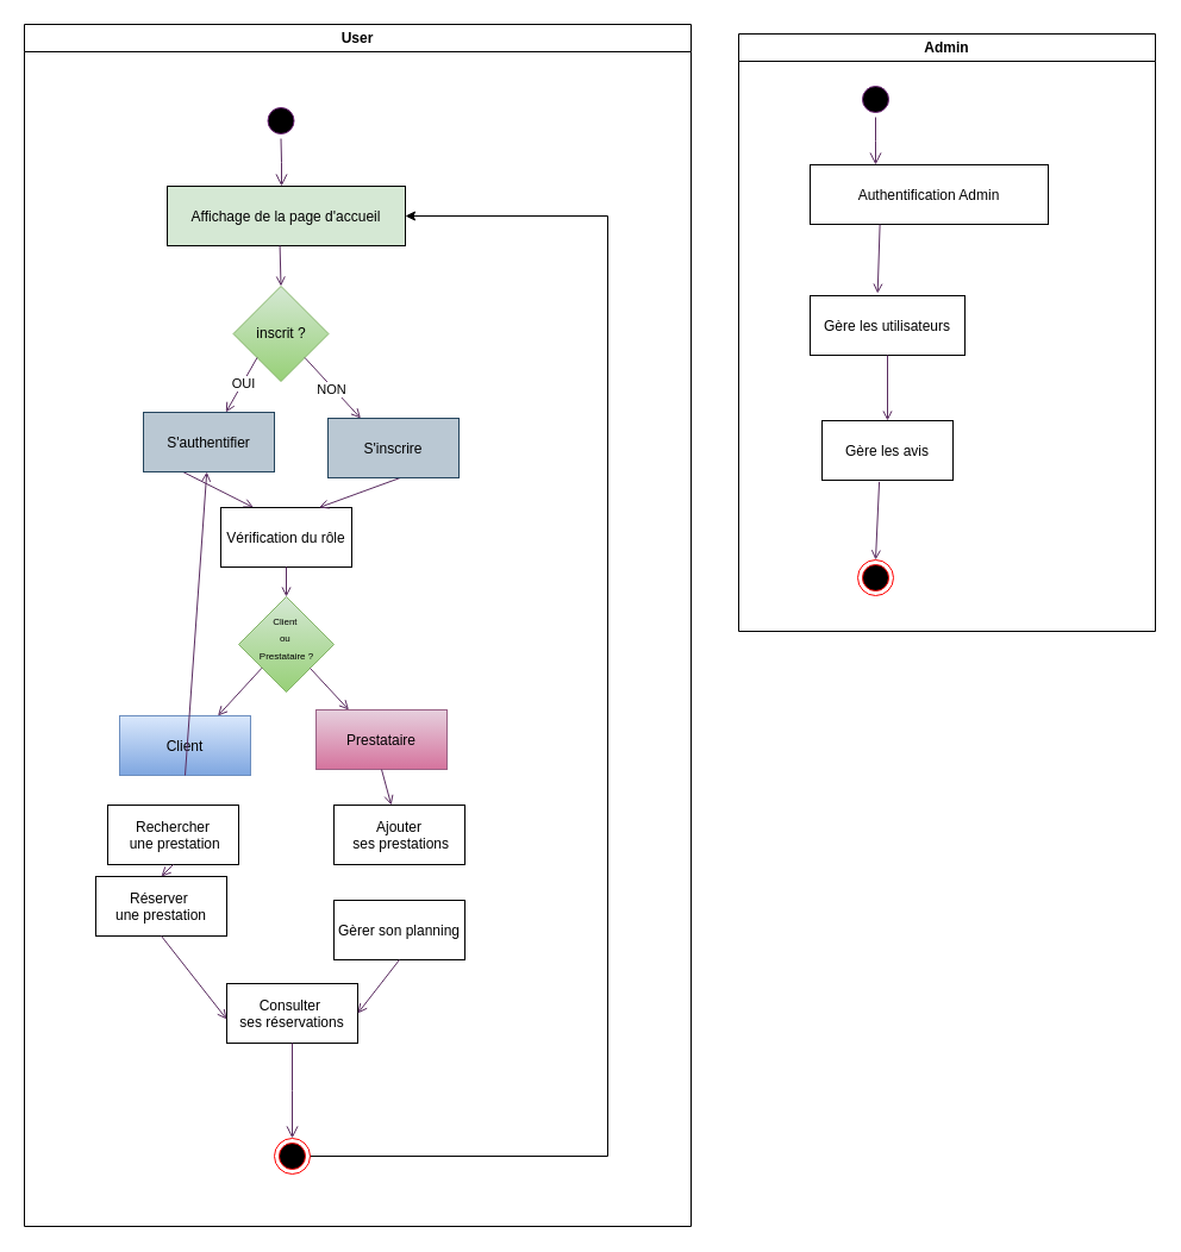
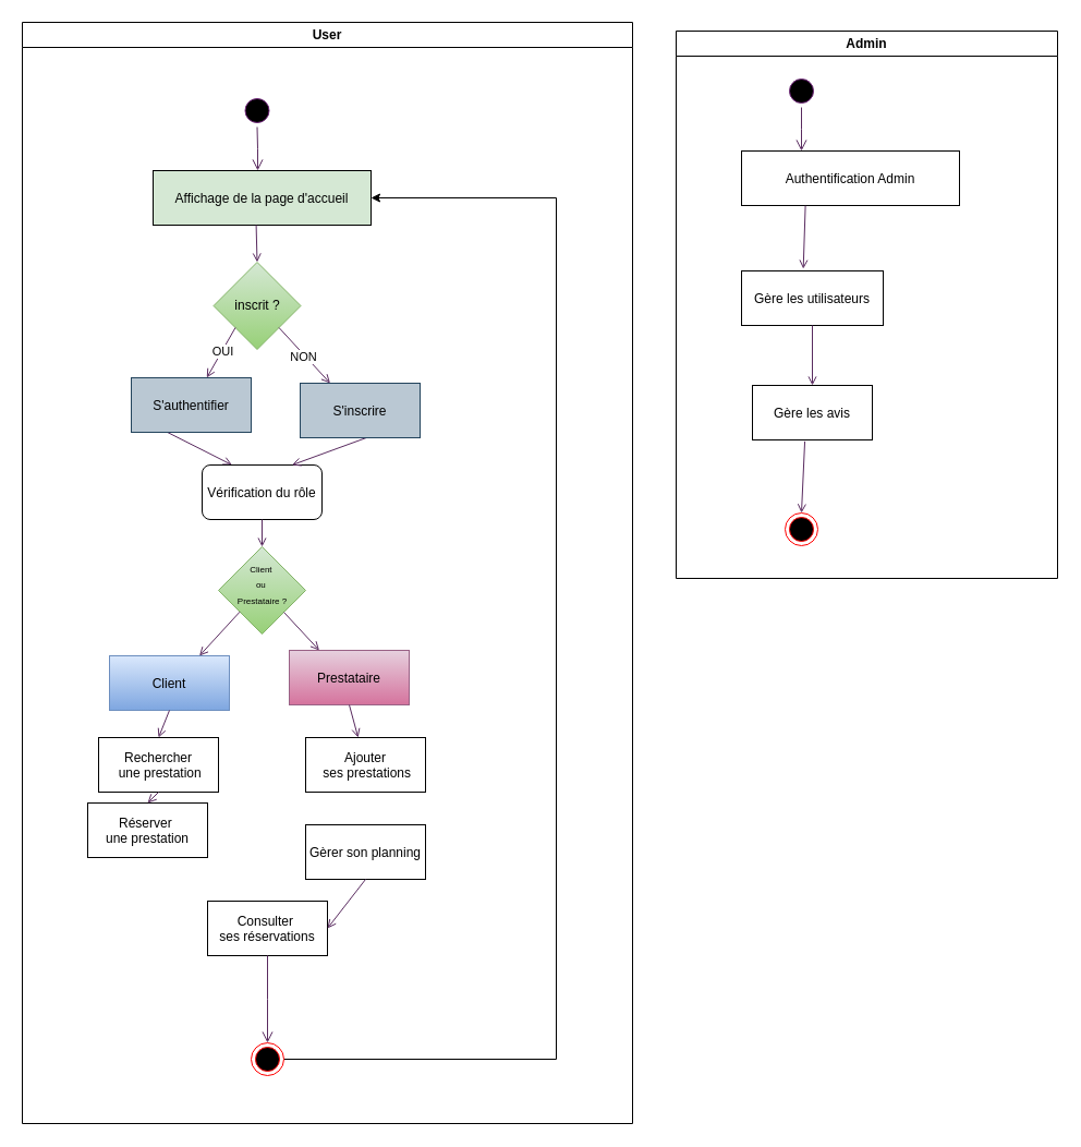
- <mxCell id="4" value="Vérification du rôle" style="container=0;" parent="2" vertex="1"><mxGeometry x="165" y="406" width="110" height="50" as="geometry" /></mxCell>
+ <mxCell id="4" value="Vérification du rôle" style="container=0;rounded=1;" parent="2" vertex="1"><mxGeometry x="165" y="406" width="110" height="50" as="geometry" /></mxCell>
- <mxCell id="31" value="" style="endArrow=open;strokeColor=light-dark(#5a2c60, #ff9090);endFill=1;rounded=0;exitX=0.5;exitY=1;exitDx=0;exitDy=0;" parent="2" source="22" target="7" edge="1"><mxGeometry relative="1" as="geometry"><mxPoint x="210" y="551" as="sourcePoint" /><mxPoint x="163" y="586" as="targetPoint" /></mxGeometry></mxCell>
+ <mxCell id="31" value="" style="endArrow=open;strokeColor=light-dark(#5a2c60, #ff9090);endFill=1;rounded=0;exitX=0.5;exitY=1;exitDx=0;exitDy=0;entryX=0.5;entryY=0;entryDx=0;entryDy=0;" parent="2" source="22" target="24" edge="1"><mxGeometry relative="1" as="geometry"><mxPoint x="210" y="551" as="sourcePoint" /><mxPoint x="163" y="586" as="targetPoint" /></mxGeometry></mxCell>
- <mxCell id="33" value="" style="endArrow=open;strokeColor=light-dark(#5a2c60, #ff9090);endFill=1;rounded=0;exitX=0.5;exitY=1;exitDx=0;exitDy=0;entryX=0;entryY=0.6;entryDx=0;entryDy=0;entryPerimeter=0;" parent="2" source="26" target="28" edge="1"><mxGeometry relative="1" as="geometry"><mxPoint x="145" y="646" as="sourcePoint" /><mxPoint x="145" y="676" as="targetPoint" /></mxGeometry></mxCell>
